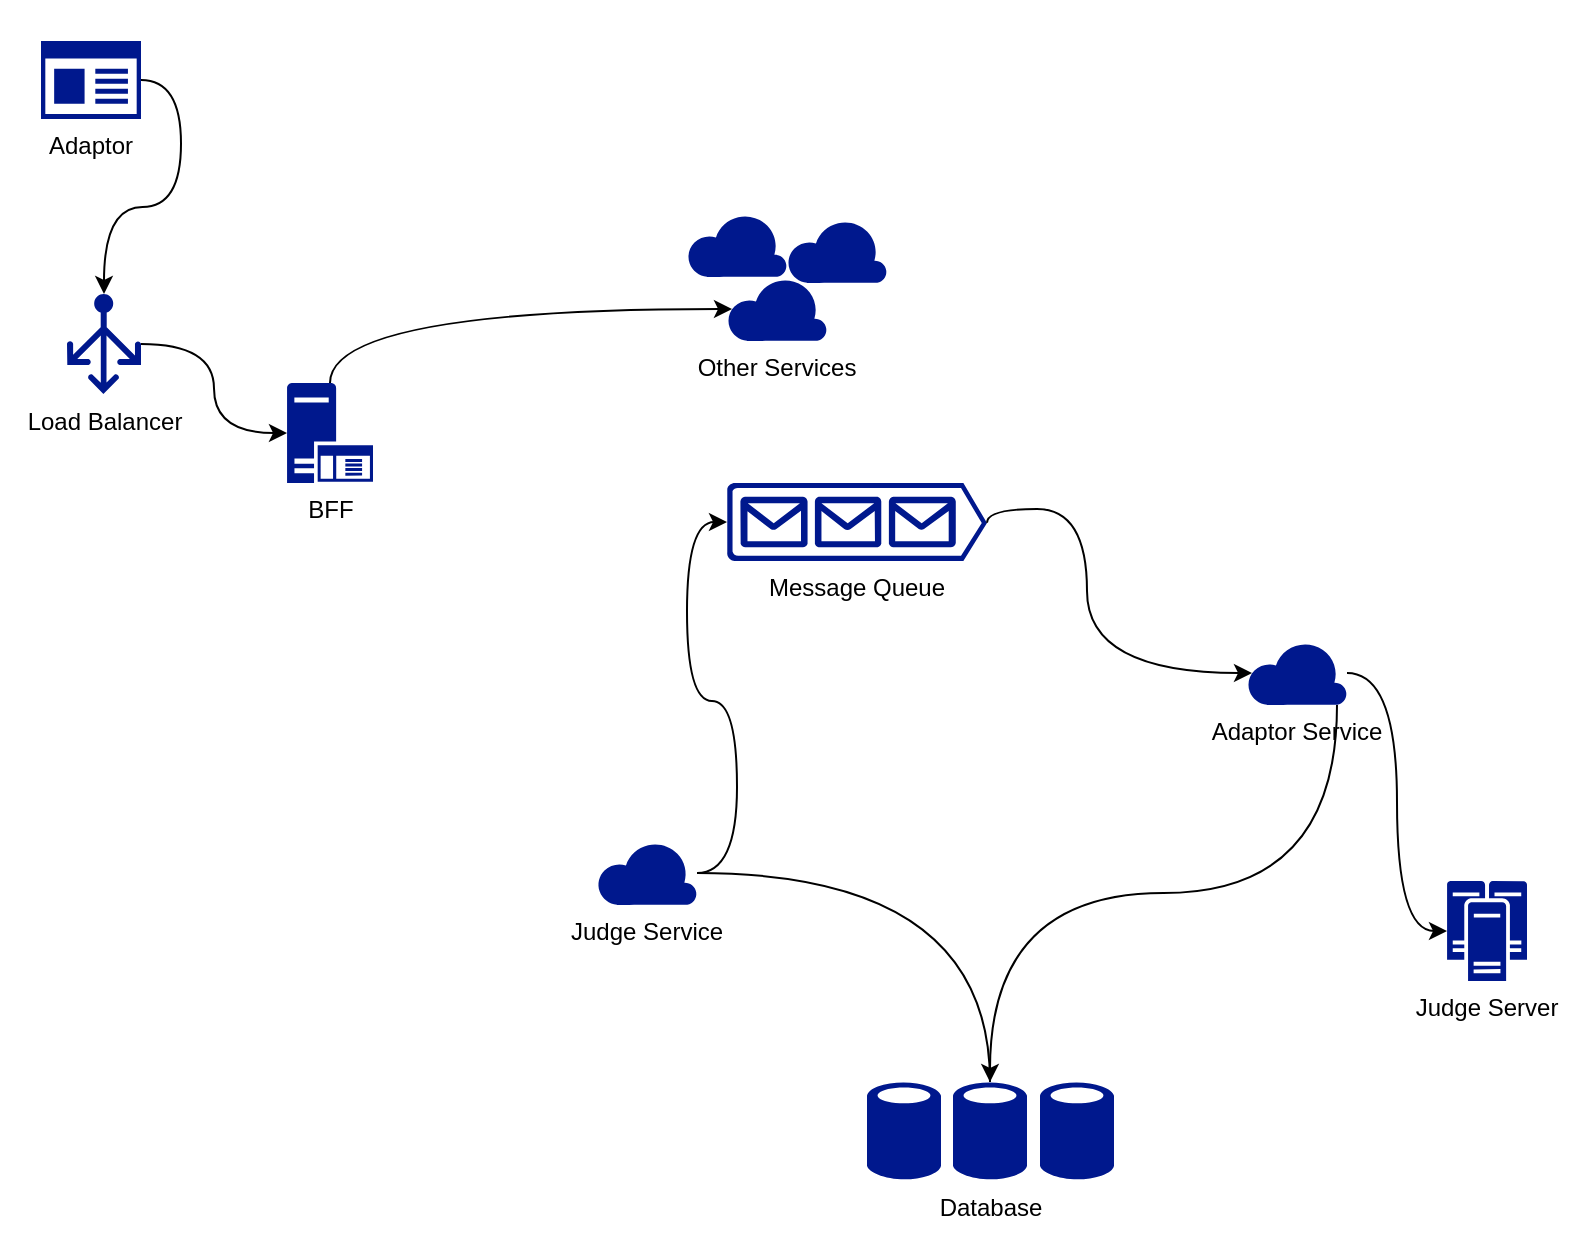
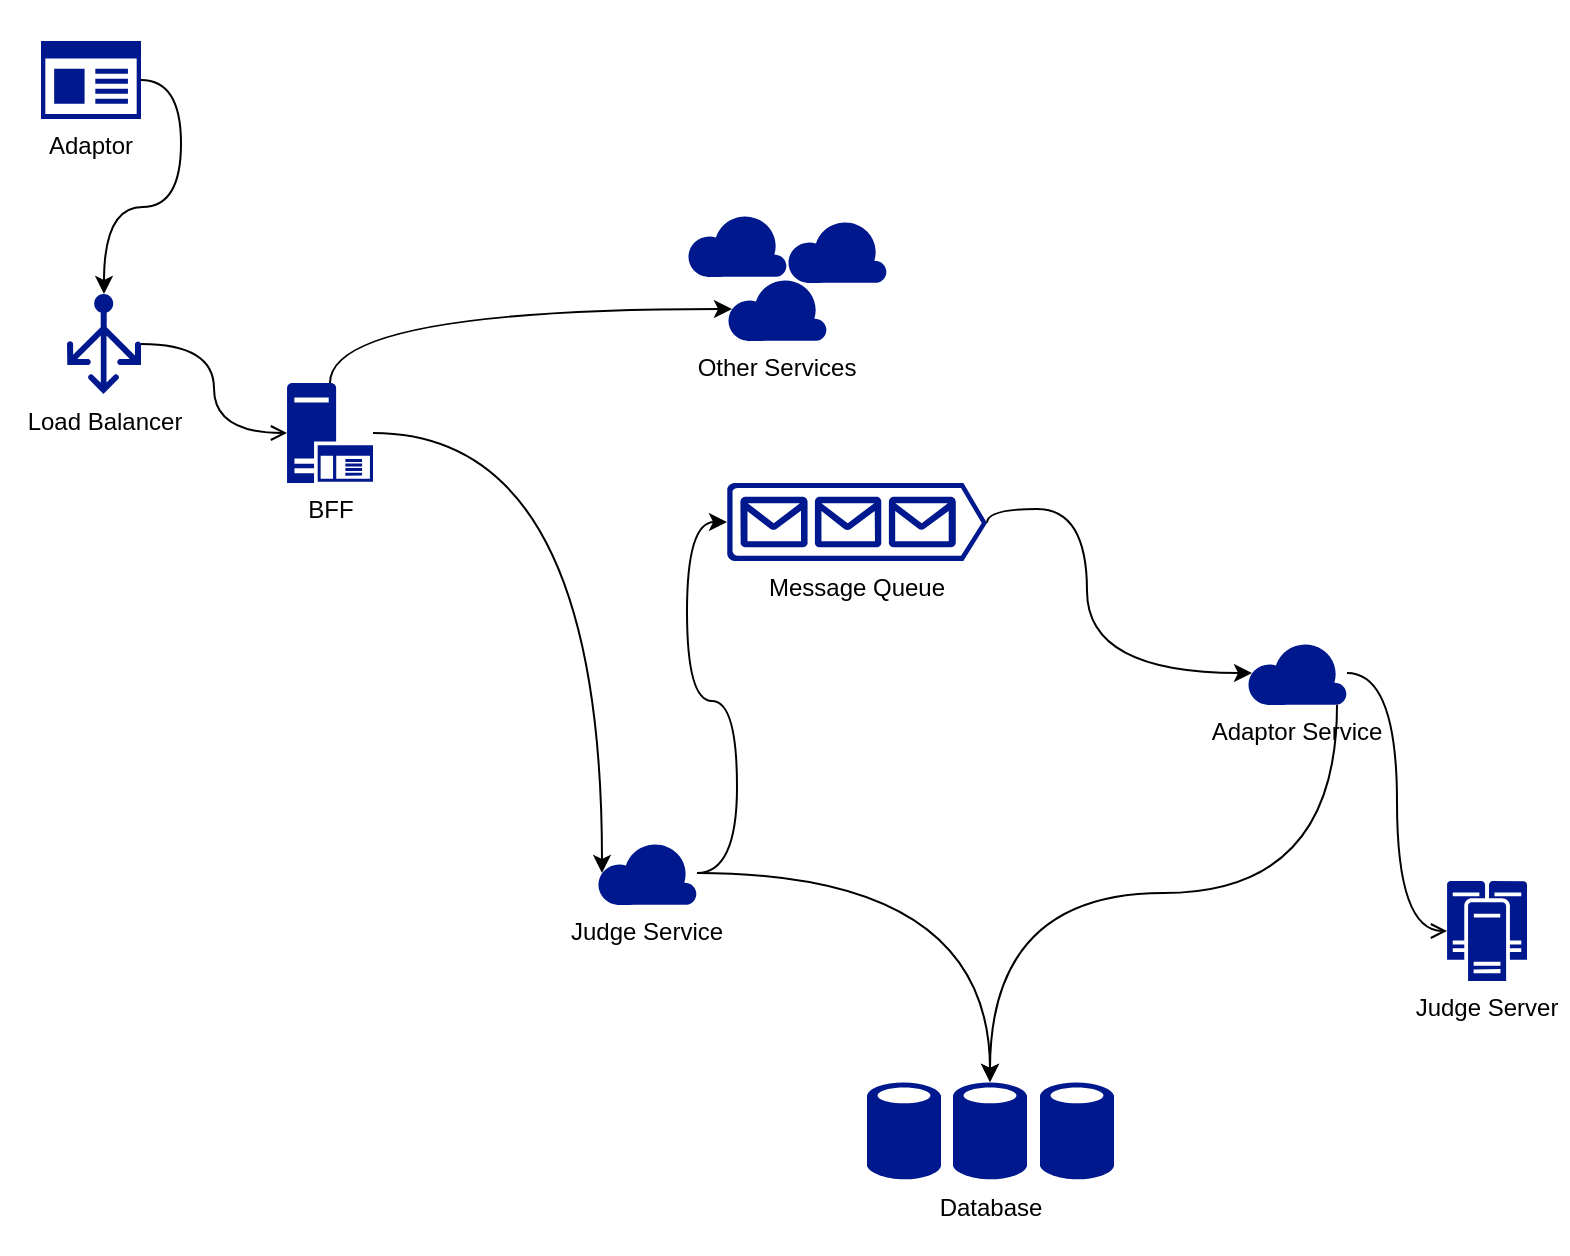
- <mxCell id="17" style="edgeStyle=orthogonalEdgeStyle;rounded=0;orthogonalLoop=1;jettySize=auto;html=1;entryX=0;entryY=0.5;entryDx=0;entryDy=0;entryPerimeter=0;curved=1;" edge="1" parent="1" source="15" target="3"><mxGeometry relative="1" as="geometry" /></mxCell>
+ <mxCell id="17" style="edgeStyle=orthogonalEdgeStyle;rounded=0;orthogonalLoop=1;jettySize=auto;html=1;entryX=0;entryY=0.5;entryDx=0;entryDy=0;entryPerimeter=0;curved=1;endArrow=open;" edge="1" parent="1" source="15" target="3"><mxGeometry relative="1" as="geometry" /></mxCell>
+ <mxCell id="21" style="edgeStyle=orthogonalEdgeStyle;rounded=0;orthogonalLoop=1;jettySize=auto;html=1;entryX=0.05;entryY=0.5;entryDx=0;entryDy=0;entryPerimeter=0;curved=1;" edge="1" parent="1" source="3" target="4"><mxGeometry relative="1" as="geometry" /></mxCell>
- <mxCell id="19" style="edgeStyle=orthogonalEdgeStyle;rounded=0;orthogonalLoop=1;jettySize=auto;html=1;entryX=0;entryY=0.5;entryDx=0;entryDy=0;entryPerimeter=0;curved=1;" edge="1" parent="1" source="9" target="10"><mxGeometry relative="1" as="geometry" /></mxCell>
+ <mxCell id="19" style="edgeStyle=orthogonalEdgeStyle;rounded=0;orthogonalLoop=1;jettySize=auto;html=1;entryX=0;entryY=0.5;entryDx=0;entryDy=0;entryPerimeter=0;curved=1;endArrow=open;" edge="1" parent="1" source="9" target="10"><mxGeometry relative="1" as="geometry" /></mxCell>
- <mxCell id="24" style="edgeStyle=orthogonalEdgeStyle;rounded=0;orthogonalLoop=1;jettySize=auto;html=1;entryX=0.5;entryY=0.01;entryDx=0;entryDy=0;entryPerimeter=0;curved=1;endArrow=none;" edge="1" parent="1" source="4" target="14"><mxGeometry relative="1" as="geometry" /></mxCell>
+ <mxCell id="24" style="edgeStyle=orthogonalEdgeStyle;rounded=0;orthogonalLoop=1;jettySize=auto;html=1;entryX=0.5;entryY=0.01;entryDx=0;entryDy=0;entryPerimeter=0;curved=1;" edge="1" parent="1" source="4" target="14"><mxGeometry relative="1" as="geometry" /></mxCell>
